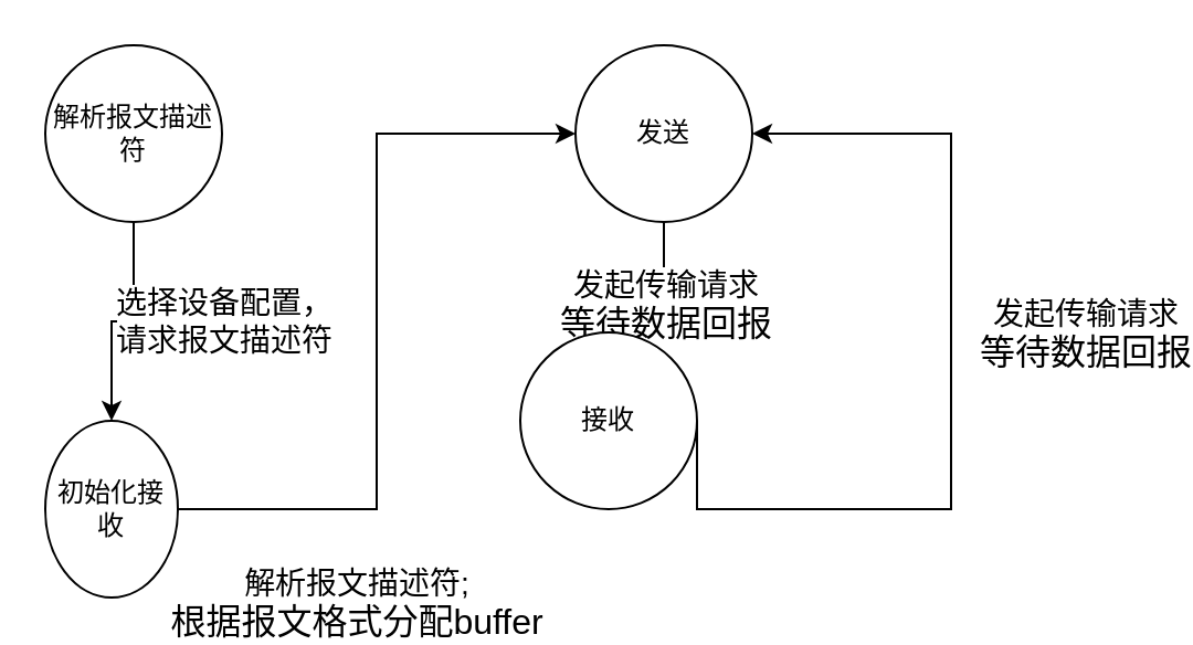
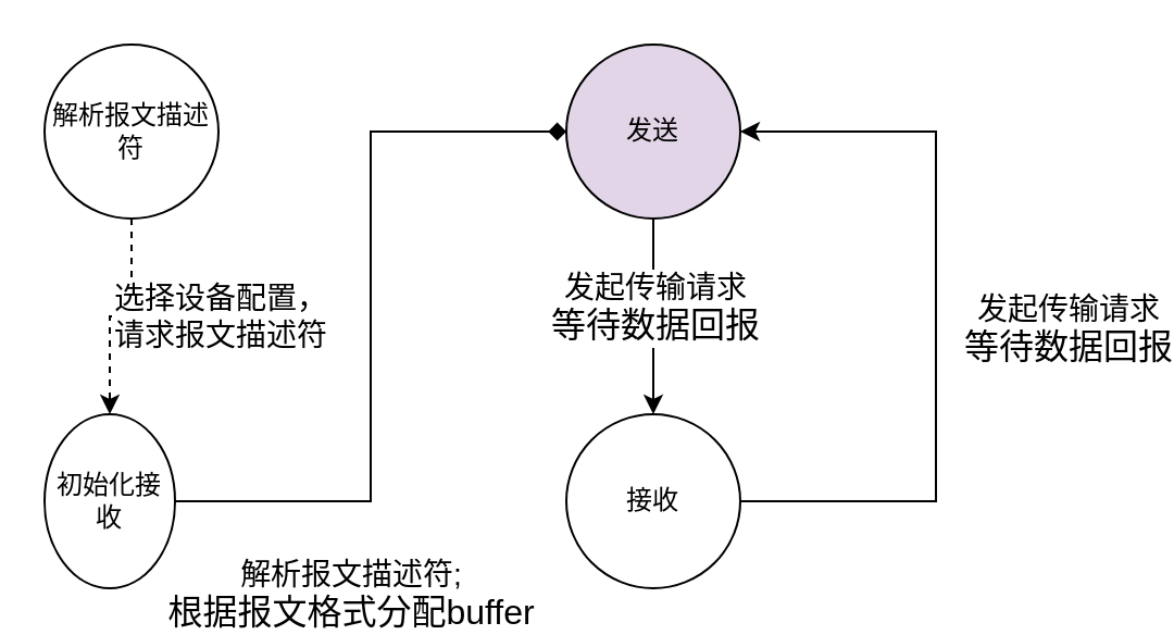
- <mxCell id="10" style="edgeStyle=orthogonalEdgeStyle;rounded=0;orthogonalLoop=1;jettySize=auto;html=1;exitX=1;exitY=0.5;exitDx=0;exitDy=0;entryX=0;entryY=0.5;entryDx=0;entryDy=0;" edge="1" parent="1" source="12" target="4"><mxGeometry relative="1" as="geometry" /></mxCell>
+ <mxCell id="10" style="edgeStyle=orthogonalEdgeStyle;rounded=0;orthogonalLoop=1;jettySize=auto;html=1;exitX=1;exitY=0.5;exitDx=0;exitDy=0;entryX=0;entryY=0.5;entryDx=0;entryDy=0;endArrow=diamond;" edge="1" parent="1" source="12" target="4"><mxGeometry relative="1" as="geometry" /></mxCell>
- <mxCell id="4" value="发送" style="ellipse;whiteSpace=wrap;html=1;aspect=fixed;" vertex="1" parent="1"><mxGeometry x="260" y="20" width="80" height="80" as="geometry" /></mxCell>
+ <mxCell id="4" value="发送" style="ellipse;whiteSpace=wrap;html=1;aspect=fixed;fillColor=#e1d5e7;" vertex="1" parent="1"><mxGeometry x="260" y="20" width="80" height="80" as="geometry" /></mxCell>
- <mxCell id="7" style="edgeStyle=orthogonalEdgeStyle;rounded=0;orthogonalLoop=1;jettySize=auto;html=1;exitX=0.5;exitY=1;exitDx=0;exitDy=0;entryX=0.5;entryY=0;entryDx=0;entryDy=0;" edge="1" parent="1" source="9" target="12"><mxGeometry relative="1" as="geometry" /></mxCell>
+ <mxCell id="7" style="edgeStyle=orthogonalEdgeStyle;rounded=0;orthogonalLoop=1;jettySize=auto;html=1;exitX=0.5;exitY=1;exitDx=0;exitDy=0;entryX=0.5;entryY=0;entryDx=0;entryDy=0;dashed=1;" edge="1" parent="1" source="9" target="12"><mxGeometry relative="1" as="geometry" /></mxCell>
- <mxCell id="6" value="接收" style="ellipse;whiteSpace=wrap;html=1;aspect=fixed;" vertex="1" parent="1"><mxGeometry x="235" y="150" width="80" height="80" as="geometry" /></mxCell>
+ <mxCell id="6" value="接收" style="ellipse;whiteSpace=wrap;html=1;aspect=fixed;" vertex="1" parent="1"><mxGeometry x="260" y="190" width="80" height="80" as="geometry" /></mxCell>
